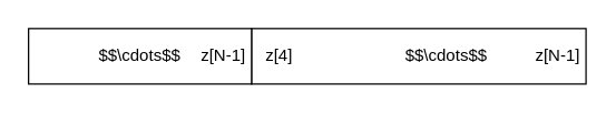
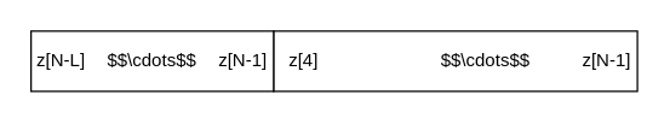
+ <mxCell id="8" value="z[N-L]" style="rounded=0;whiteSpace=wrap;html=1;strokeColor=none;fillColor=none;" vertex="1" parent="2"><mxGeometry width="40" height="40" as="geometry" /></mxCell>
